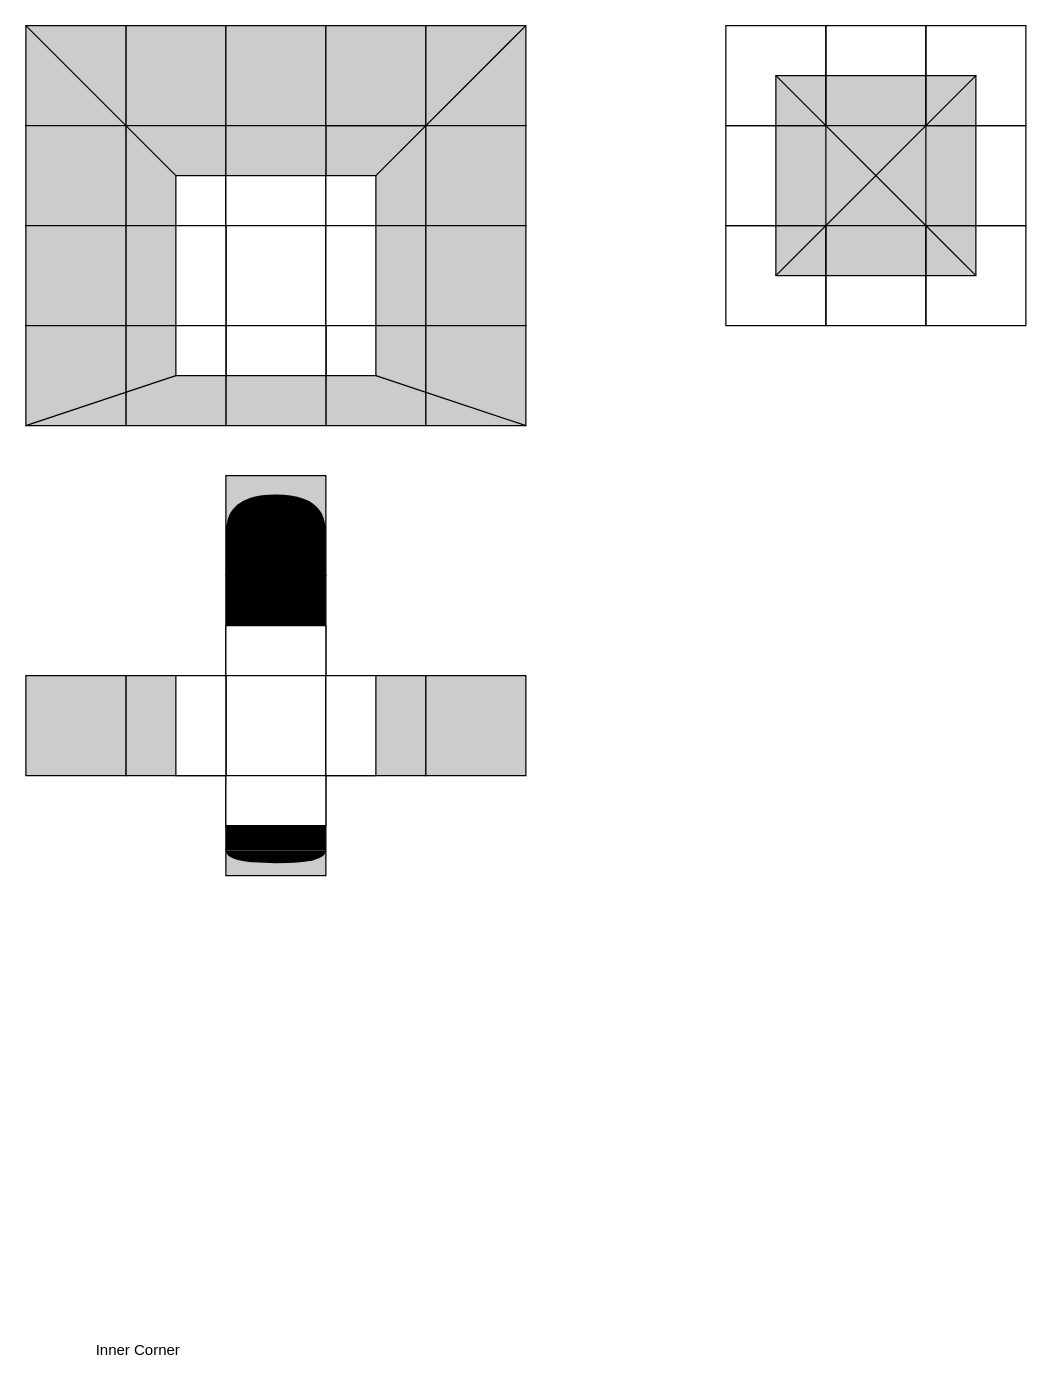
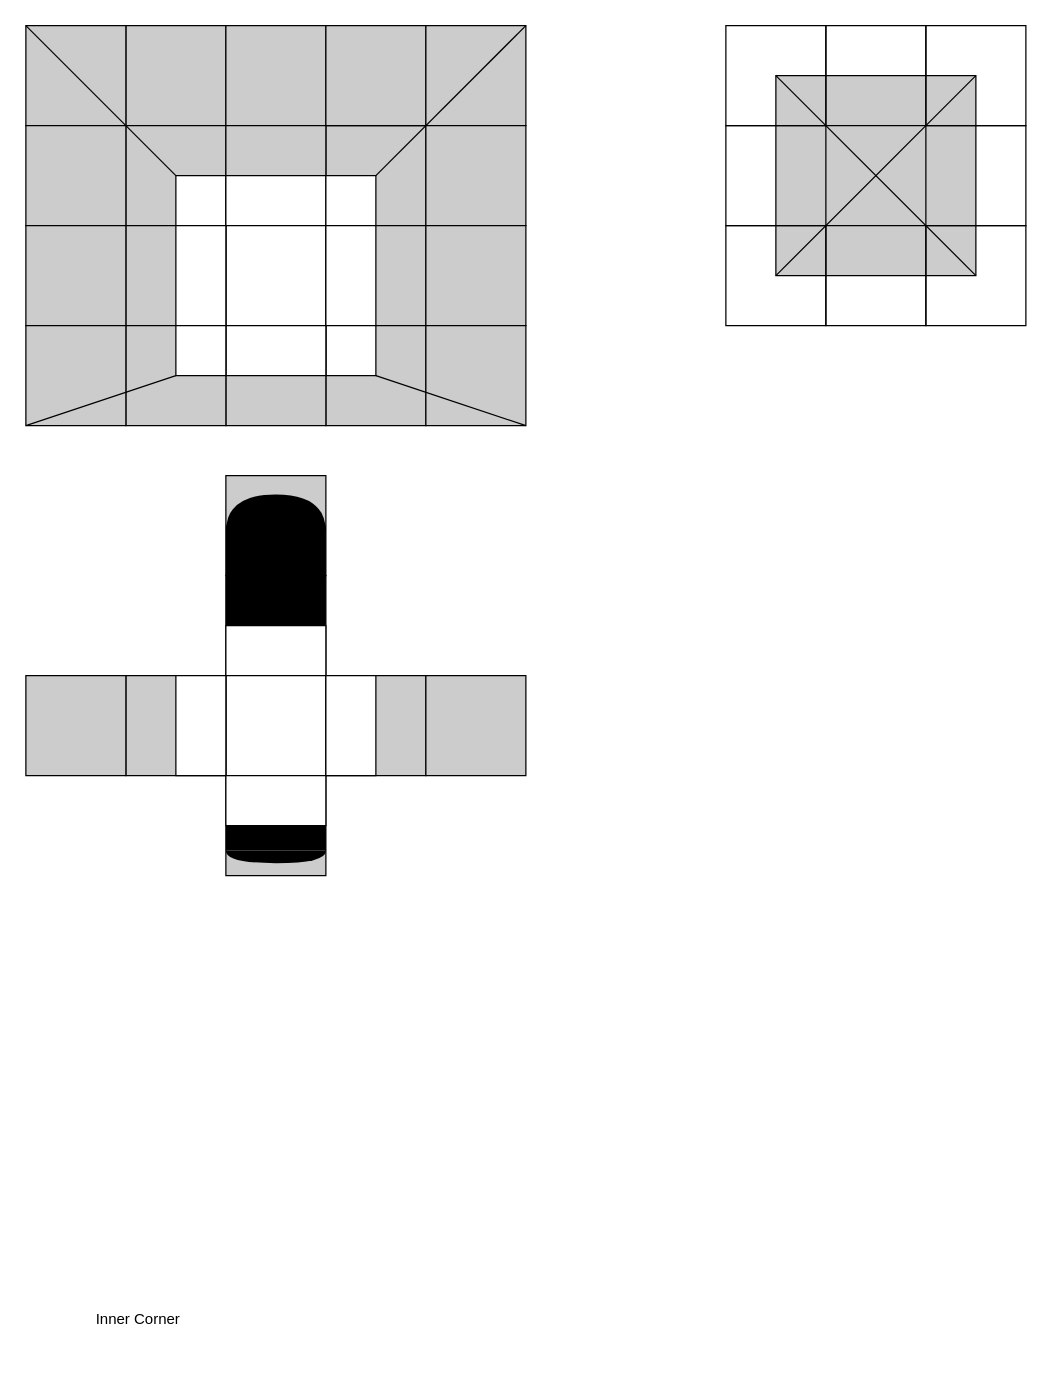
- <mxCell id="21" value="Inner Corner" style="text;html=1;strokeColor=none;fillColor=none;align=center;verticalAlign=middle;whiteSpace=wrap;rounded=0;shadow=0;glass=0;" vertex="1" parent="1"><mxGeometry x="70" y="1070" width="80" height="20" as="geometry" /></mxCell>
+ <mxCell id="21" value="Inner Corner" style="text;html=1;strokeColor=none;fillColor=none;align=center;verticalAlign=middle;whiteSpace=wrap;rounded=0;shadow=0;glass=0;" vertex="1" parent="1"><mxGeometry x="70" y="1045" width="80" height="20" as="geometry" /></mxCell>
